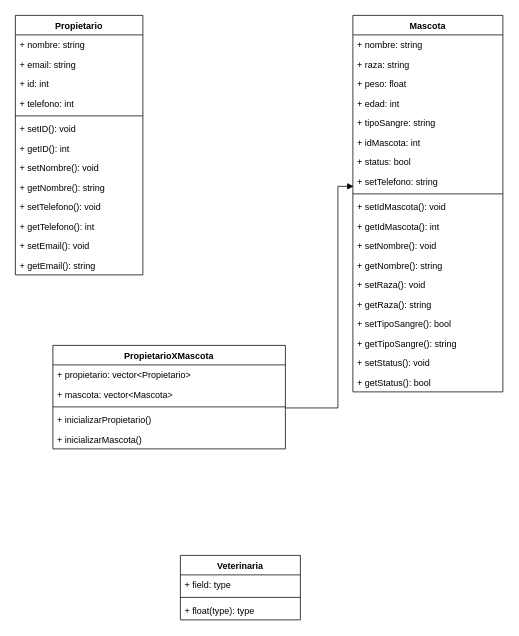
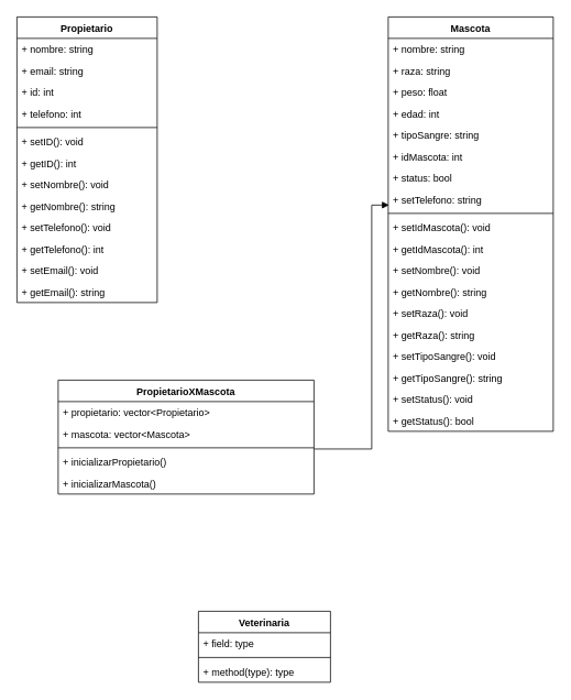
- <mxCell id="32" value="+ setTipoSangre(): bool" style="text;strokeColor=none;fillColor=none;align=left;verticalAlign=top;spacingLeft=4;spacingRight=4;overflow=hidden;rotatable=0;points=[[0,0.5],[1,0.5]];portConstraint=eastwest;" parent="16" vertex="1"><mxGeometry y="398" width="200" height="26" as="geometry" /></mxCell>
+ <mxCell id="32" value="+ setTipoSangre(): void" style="text;strokeColor=none;fillColor=none;align=left;verticalAlign=top;spacingLeft=4;spacingRight=4;overflow=hidden;rotatable=0;points=[[0,0.5],[1,0.5]];portConstraint=eastwest;" parent="16" vertex="1"><mxGeometry y="398" width="200" height="26" as="geometry" /></mxCell>
- <mxCell id="46" value="+ float(type): type" style="text;strokeColor=none;fillColor=none;align=left;verticalAlign=top;spacingLeft=4;spacingRight=4;overflow=hidden;rotatable=0;points=[[0,0.5],[1,0.5]];portConstraint=eastwest;" parent="43" vertex="1"><mxGeometry y="60" width="160" height="26" as="geometry" /></mxCell>
+ <mxCell id="46" value="+ method(type): type" style="text;strokeColor=none;fillColor=none;align=left;verticalAlign=top;spacingLeft=4;spacingRight=4;overflow=hidden;rotatable=0;points=[[0,0.5],[1,0.5]];portConstraint=eastwest;" parent="43" vertex="1"><mxGeometry y="60" width="160" height="26" as="geometry" /></mxCell>
